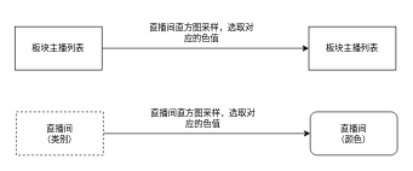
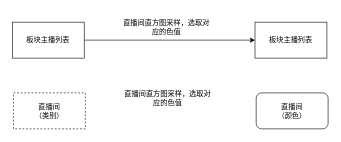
- <mxCell id="2" style="edgeStyle=orthogonalEdgeStyle;rounded=0;orthogonalLoop=1;jettySize=auto;html=1;exitX=1;exitY=0.5;exitDx=0;exitDy=0;" edge="1" parent="1" source="3" target="4"><mxGeometry relative="1" as="geometry" /></mxCell>
